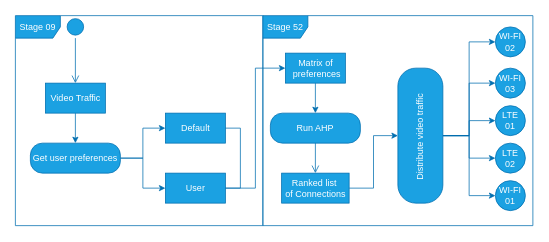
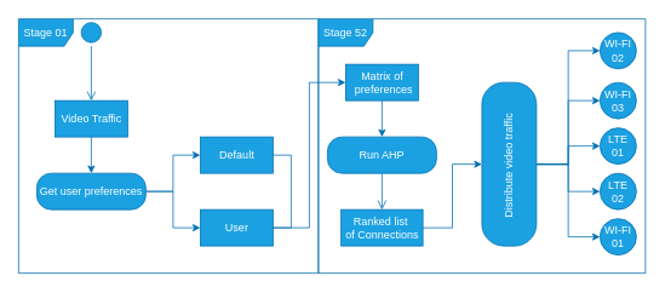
- <mxCell id="30" value="Stage 09" style="shape=umlFrame;whiteSpace=wrap;html=1;fillColor=#1ba1e2;strokeColor=#006EAF;fontColor=#ffffff;" vertex="1" parent="1"><mxGeometry x="20" y="20" width="330" height="280" as="geometry" /></mxCell>
+ <mxCell id="30" value="Stage 01" style="shape=umlFrame;whiteSpace=wrap;html=1;fillColor=#1ba1e2;strokeColor=#006EAF;fontColor=#ffffff;" vertex="1" parent="1"><mxGeometry x="20" y="20" width="330" height="280" as="geometry" /></mxCell>
